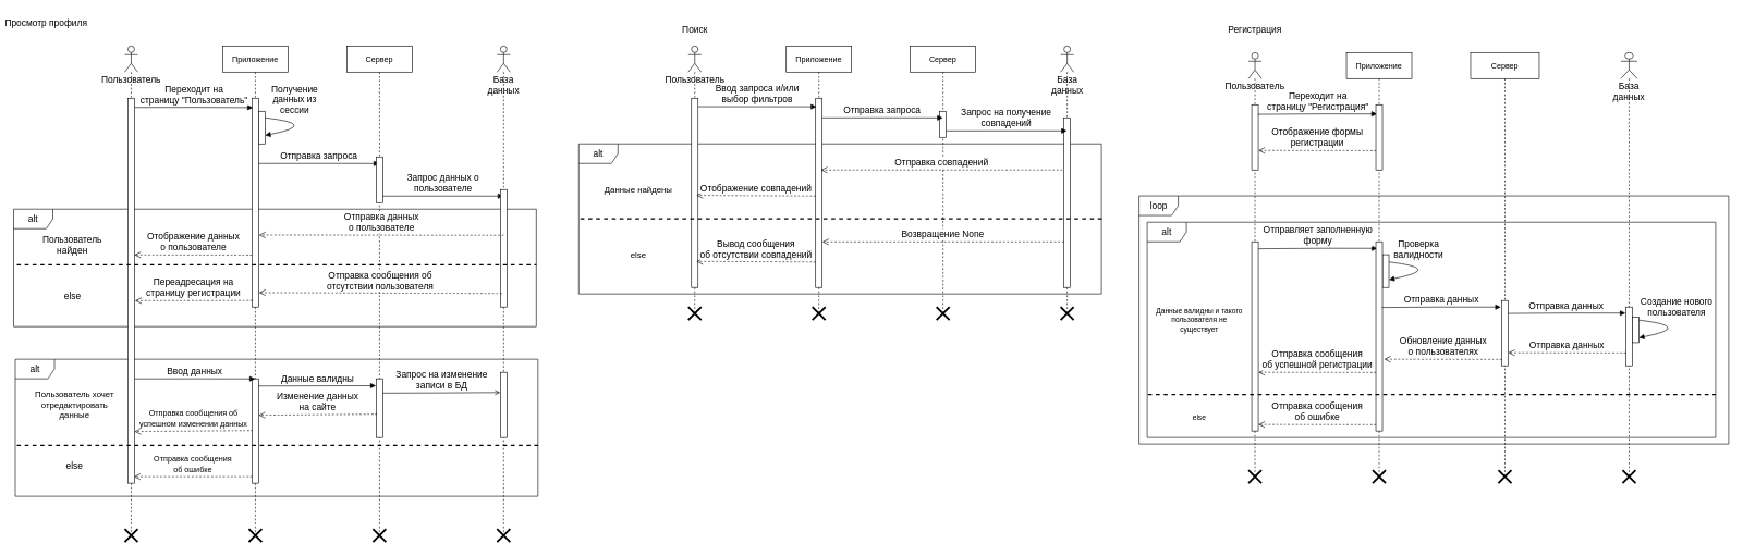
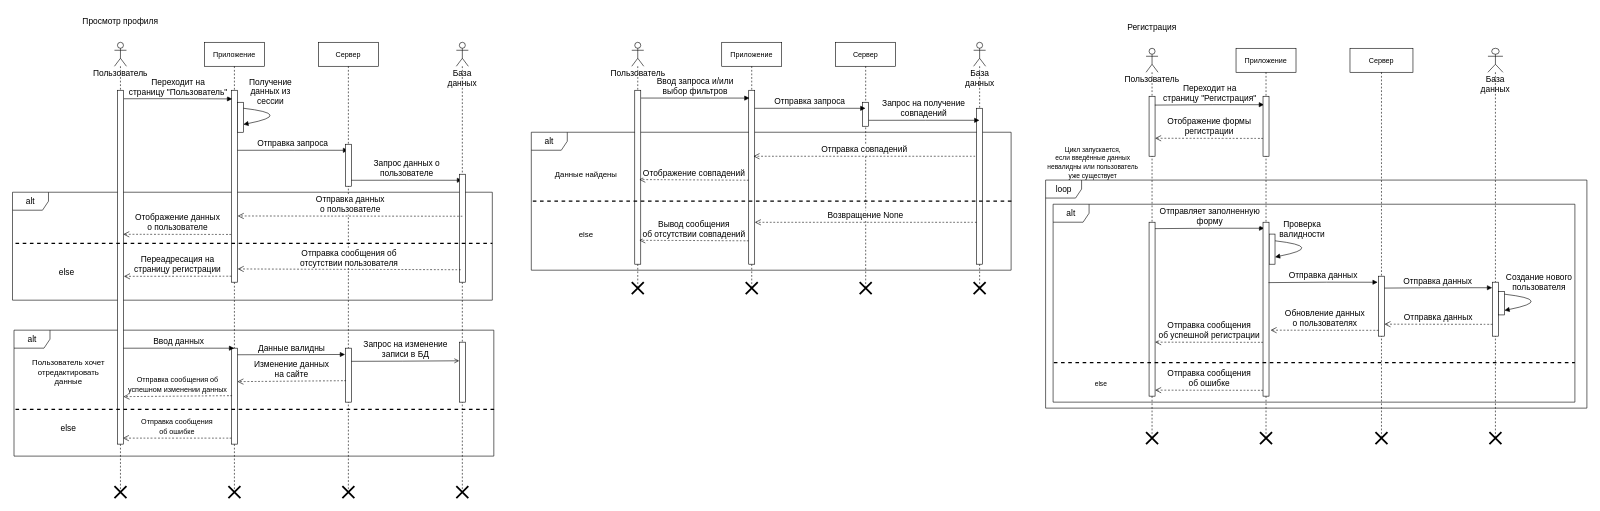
- <mxCell id="17" value="&lt;font style=&quot;font-size: 14px;&quot;&gt;Просмотр профиля&lt;/font&gt;" style="text;html=1;strokeColor=none;fillColor=none;align=center;verticalAlign=middle;whiteSpace=wrap;rounded=0;" vertex="1" parent="1"><mxGeometry x="5" y="20" width="130" height="30" as="geometry" /></mxCell>
+ <mxCell id="17" value="&lt;font style=&quot;font-size: 14px;&quot;&gt;Просмотр профиля&lt;/font&gt;" style="text;html=1;strokeColor=none;fillColor=none;align=center;verticalAlign=middle;whiteSpace=wrap;rounded=0;" vertex="1" parent="1"><mxGeometry x="135" y="20" width="130" height="30" as="geometry" /></mxCell>
- <mxCell id="48" value="&lt;span style=&quot;font-size: 14px;&quot;&gt;Поиск&lt;/span&gt;" style="text;html=1;strokeColor=none;fillColor=none;align=center;verticalAlign=middle;whiteSpace=wrap;rounded=0;" vertex="1" parent="1"><mxGeometry x="997.5" y="30" width="130" height="30" as="geometry" /></mxCell>
+ <mxCell id="78" value="&lt;font style=&quot;font-size: 11px;&quot;&gt;&lt;span style=&quot;&quot;&gt;Цикл запускается,&lt;br&gt;&lt;/span&gt;&lt;font style=&quot;font-size: 11px;&quot;&gt;если введённые данных невалидны или пользователь уже существует&lt;/font&gt;&lt;br&gt;&lt;/font&gt;" style="text;html=1;strokeColor=none;fillColor=none;align=center;verticalAlign=middle;whiteSpace=wrap;rounded=0;" vertex="1" parent="1"><mxGeometry x="1742.5" y="250" width="156.64" height="39.16" as="geometry" /></mxCell>
- <mxCell id="31" value="&lt;font style=&quot;font-size: 14px;&quot;&gt;Пользователь&lt;br&gt;найден&lt;br&gt;&lt;/font&gt;" style="text;html=1;strokeColor=none;fillColor=none;align=center;verticalAlign=middle;whiteSpace=wrap;rounded=0;" vertex="1" parent="1"><mxGeometry x="45" y="360" width="130" height="30" as="geometry" /></mxCell>
- <mxCell id="79" value="&lt;font style=&quot;font-size: 11px;&quot;&gt;Данные валидны и такого пользователя не существует&lt;br&gt;&lt;/font&gt;" style="text;html=1;strokeColor=none;fillColor=none;align=center;verticalAlign=middle;whiteSpace=wrap;rounded=0;" vertex="1" parent="1"><mxGeometry x="1764.57" y="470.29" width="140" height="39.16" as="geometry" /></mxCell>
